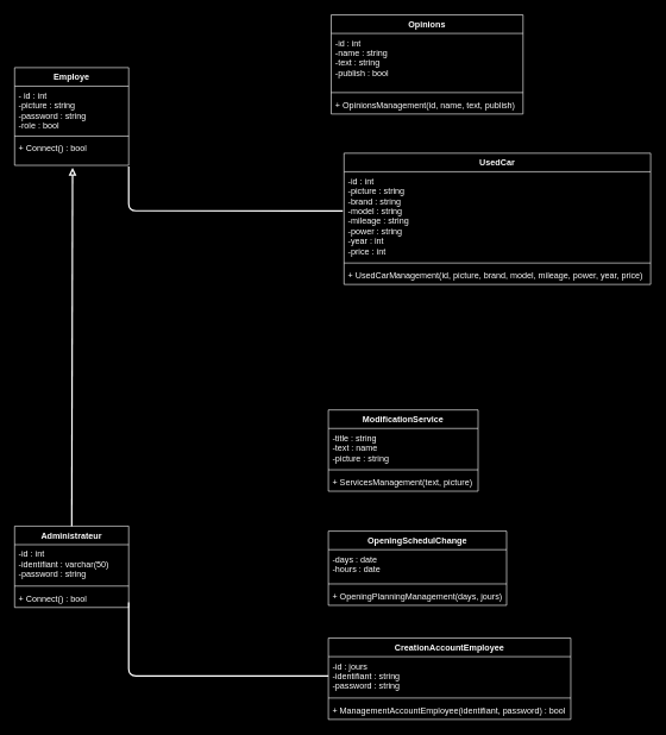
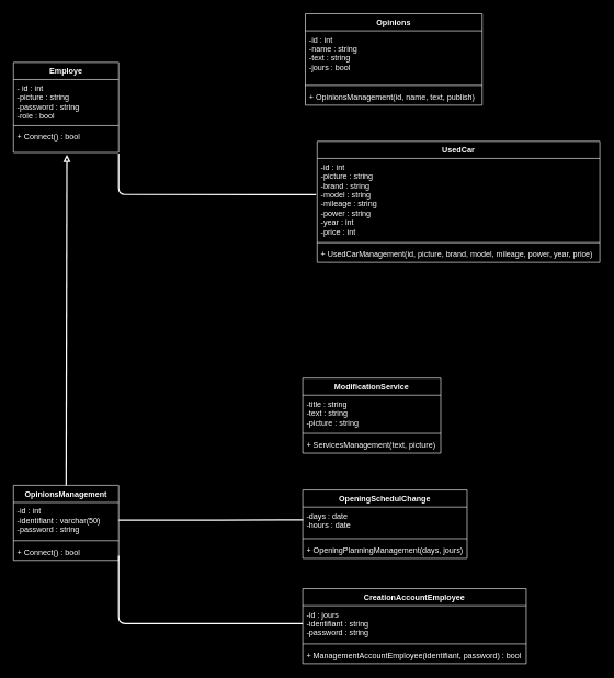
- <mxCell id="24" value="-id : int&#10;-name : string&#10;-text : string&#10;-publish : bool" style="text;strokeColor=none;fillColor=none;align=left;verticalAlign=top;spacingLeft=4;spacingRight=4;overflow=hidden;rotatable=0;points=[[0,0.5],[1,0.5]];portConstraint=eastwest;labelBackgroundColor=none;fontColor=#FFFFFF;" parent="23" vertex="1"><mxGeometry y="26" width="269" height="79" as="geometry" /></mxCell>
+ <mxCell id="24" value="-id : int&#10;-name : string&#10;-text : string&#10;-jours : bool" style="text;strokeColor=none;fillColor=none;align=left;verticalAlign=top;spacingLeft=4;spacingRight=4;overflow=hidden;rotatable=0;points=[[0,0.5],[1,0.5]];portConstraint=eastwest;labelBackgroundColor=none;fontColor=#FFFFFF;" parent="23" vertex="1"><mxGeometry y="26" width="269" height="79" as="geometry" /></mxCell>
- <mxCell id="20" value="-title : string&#10;-text : name&#10;-picture : string" style="text;strokeColor=none;fillColor=none;align=left;verticalAlign=top;spacingLeft=4;spacingRight=4;overflow=hidden;rotatable=0;points=[[0,0.5],[1,0.5]];portConstraint=eastwest;labelBackgroundColor=none;fontColor=#FFFFFF;" parent="19" vertex="1"><mxGeometry y="26" width="210" height="54" as="geometry" /></mxCell>
+ <mxCell id="20" value="-title : string&#10;-text : string&#10;-picture : string" style="text;strokeColor=none;fillColor=none;align=left;verticalAlign=top;spacingLeft=4;spacingRight=4;overflow=hidden;rotatable=0;points=[[0,0.5],[1,0.5]];portConstraint=eastwest;labelBackgroundColor=none;fontColor=#FFFFFF;" parent="19" vertex="1"><mxGeometry y="26" width="210" height="54" as="geometry" /></mxCell>
- <mxCell id="3" value="Administrateur" style="swimlane;fontStyle=1;align=center;verticalAlign=top;childLayout=stackLayout;horizontal=1;startSize=26;horizontalStack=0;resizeParent=1;resizeParentMax=0;resizeLast=0;collapsible=1;marginBottom=0;labelBackgroundColor=none;fontColor=#FFFFFF;fillColor=none;strokeColor=#FFFFFF;" parent="1" vertex="1"><mxGeometry x="20" y="737" width="160" height="114" as="geometry"><mxRectangle x="230" y="990" width="130" height="30" as="alternateBounds" /></mxGeometry></mxCell>
+ <mxCell id="3" value="OpinionsManagement" style="swimlane;fontStyle=1;align=center;verticalAlign=top;childLayout=stackLayout;horizontal=1;startSize=26;horizontalStack=0;resizeParent=1;resizeParentMax=0;resizeLast=0;collapsible=1;marginBottom=0;labelBackgroundColor=none;fontColor=#FFFFFF;fillColor=none;strokeColor=#FFFFFF;" parent="1" vertex="1"><mxGeometry x="20" y="737" width="160" height="114" as="geometry"><mxRectangle x="230" y="990" width="130" height="30" as="alternateBounds" /></mxGeometry></mxCell>
+ <mxCell id="28" style="edgeStyle=orthogonalEdgeStyle;html=1;entryX=0.002;entryY=0.441;entryDx=0;entryDy=0;strokeWidth=2;endArrow=none;endFill=0;entryPerimeter=0;labelBackgroundColor=none;fontColor=#FFFFFF;strokeColor=#FFFFFF;" parent="1" source="4" target="16" edge="1"><mxGeometry relative="1" as="geometry" /></mxCell>
